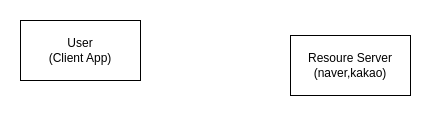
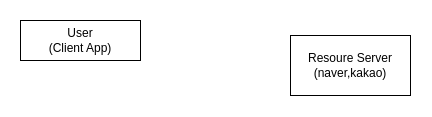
- <mxCell id="2" value="User&lt;br&gt;(Client App)" style="rounded=0;whiteSpace=wrap;html=1;" vertex="1" parent="1"><mxGeometry x="20" y="20" width="120" height="60" as="geometry" /></mxCell>
+ <mxCell id="2" value="User&lt;br&gt;(Client App)" style="rounded=0;whiteSpace=wrap;html=1;" vertex="1" parent="1"><mxGeometry x="20" y="20" width="120" height="40" as="geometry" /></mxCell>
